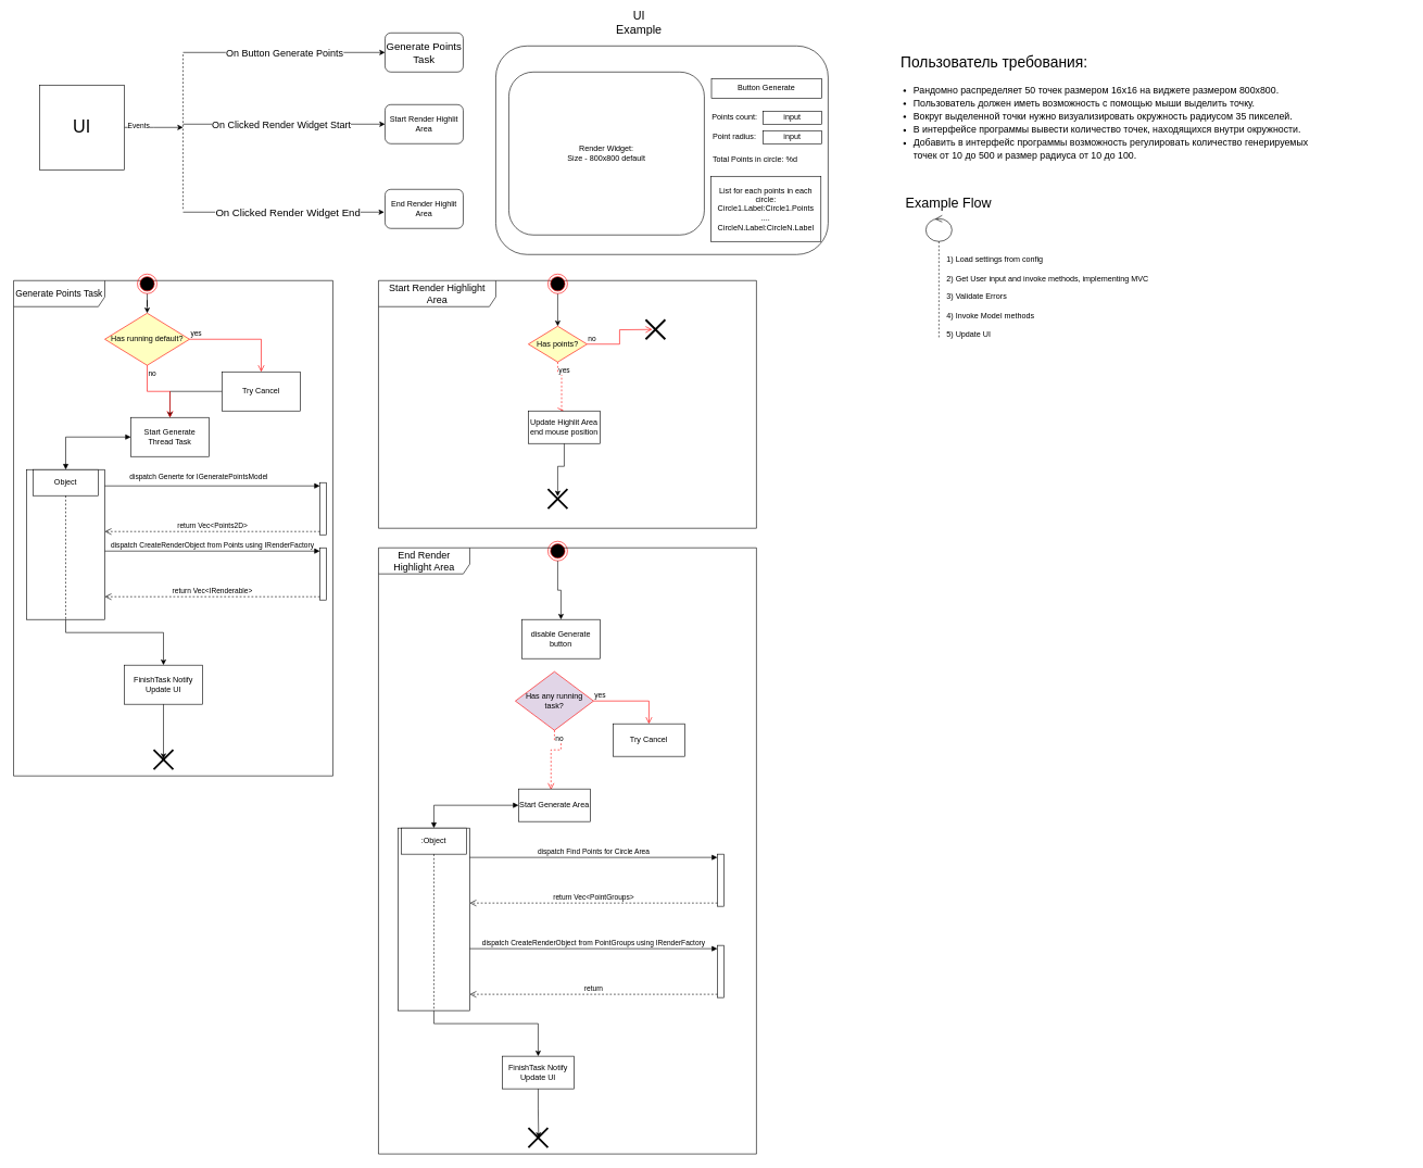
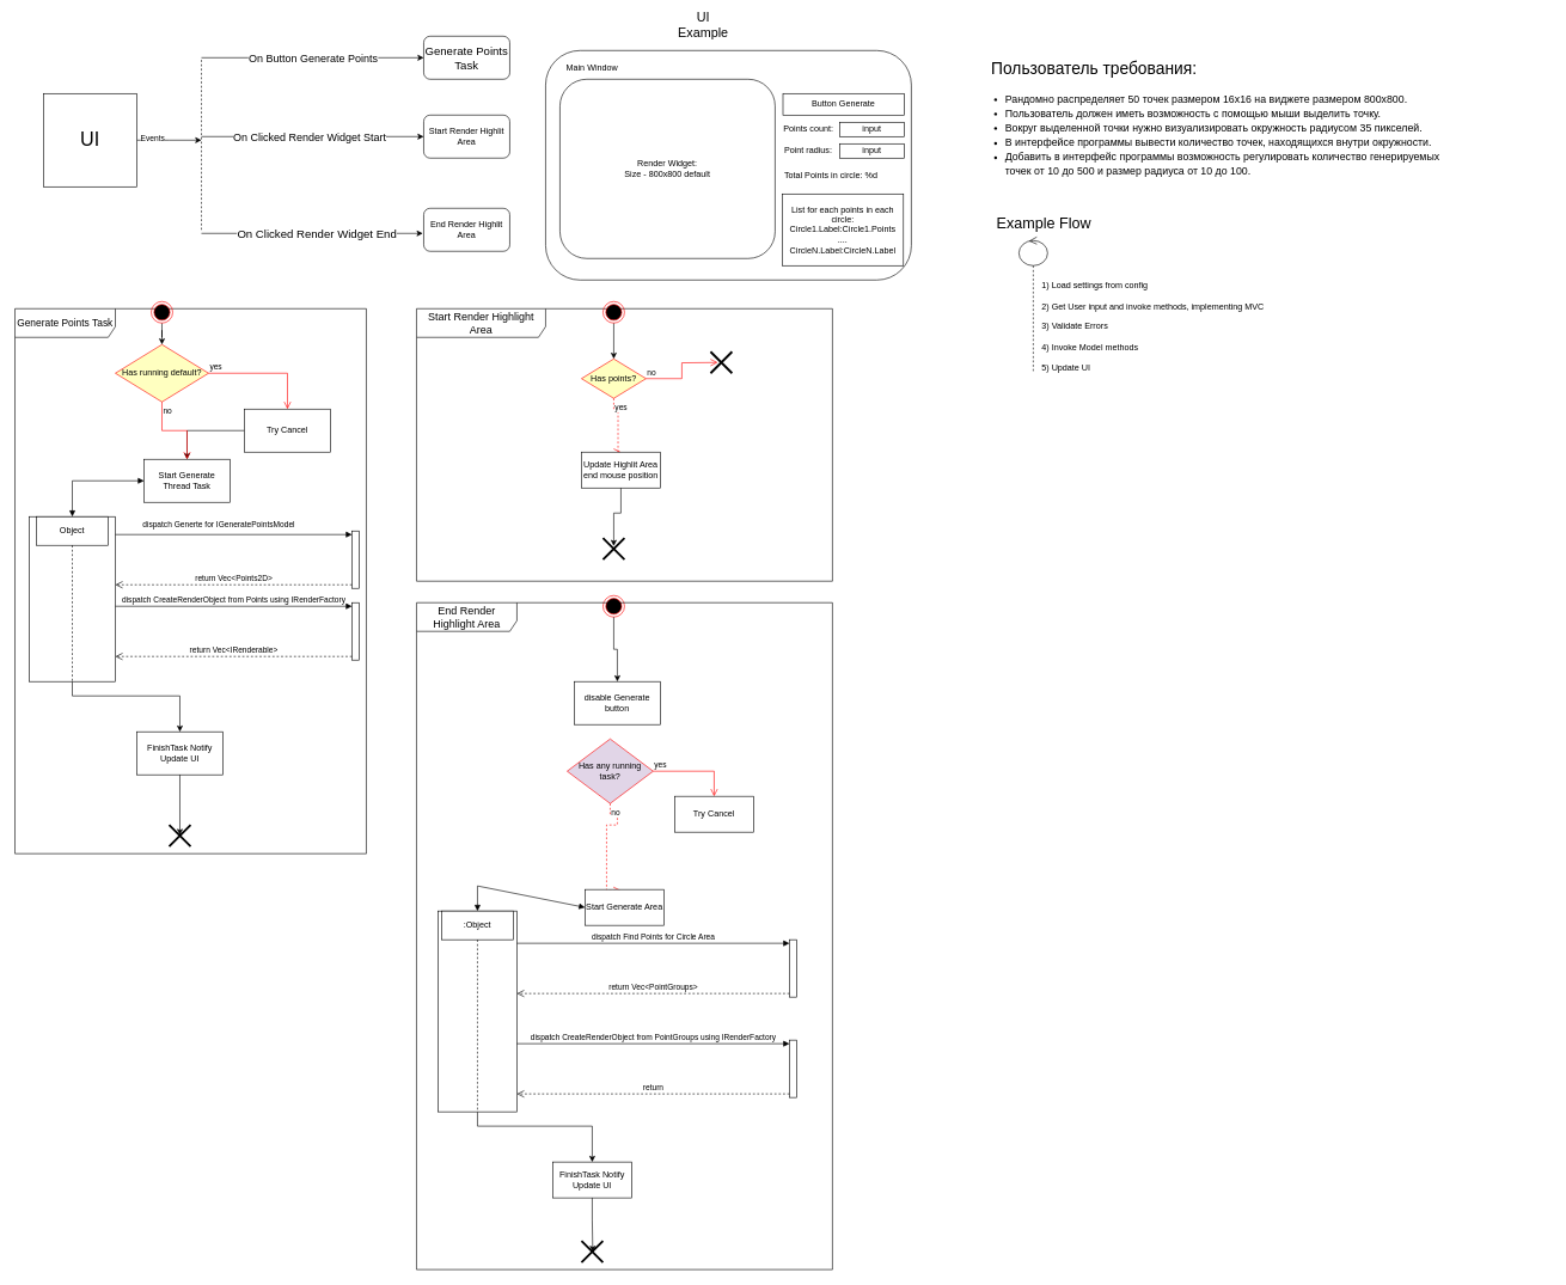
+ <mxCell id="36" value="Main Window" style="text;html=1;align=center;verticalAlign=middle;whiteSpace=wrap;rounded=0;" parent="34" vertex="1"><mxGeometry x="10" y="10" width="110" height="30" as="geometry" /></mxCell>
- <mxCell id="38" value="Button Generate" style="rounded=0;whiteSpace=wrap;html=1;" parent="34" vertex="1"><mxGeometry x="331" y="50" width="169" height="30" as="geometry" /></mxCell>
+ <mxCell id="38" value="Button Generate" style="rounded=0;whiteSpace=wrap;html=1;" parent="34" vertex="1"><mxGeometry x="331" y="60" width="169" height="30" as="geometry" /></mxCell>
- <mxCell id="81" value="Start Generate Area" style="html=1;whiteSpace=wrap;" vertex="1" parent="73"><mxGeometry x="215" y="370" width="110" height="50" as="geometry" /></mxCell>
+ <mxCell id="81" value="Start Generate Area" style="html=1;whiteSpace=wrap;" vertex="1" parent="73"><mxGeometry x="235" y="400" width="110" height="50" as="geometry" /></mxCell>
